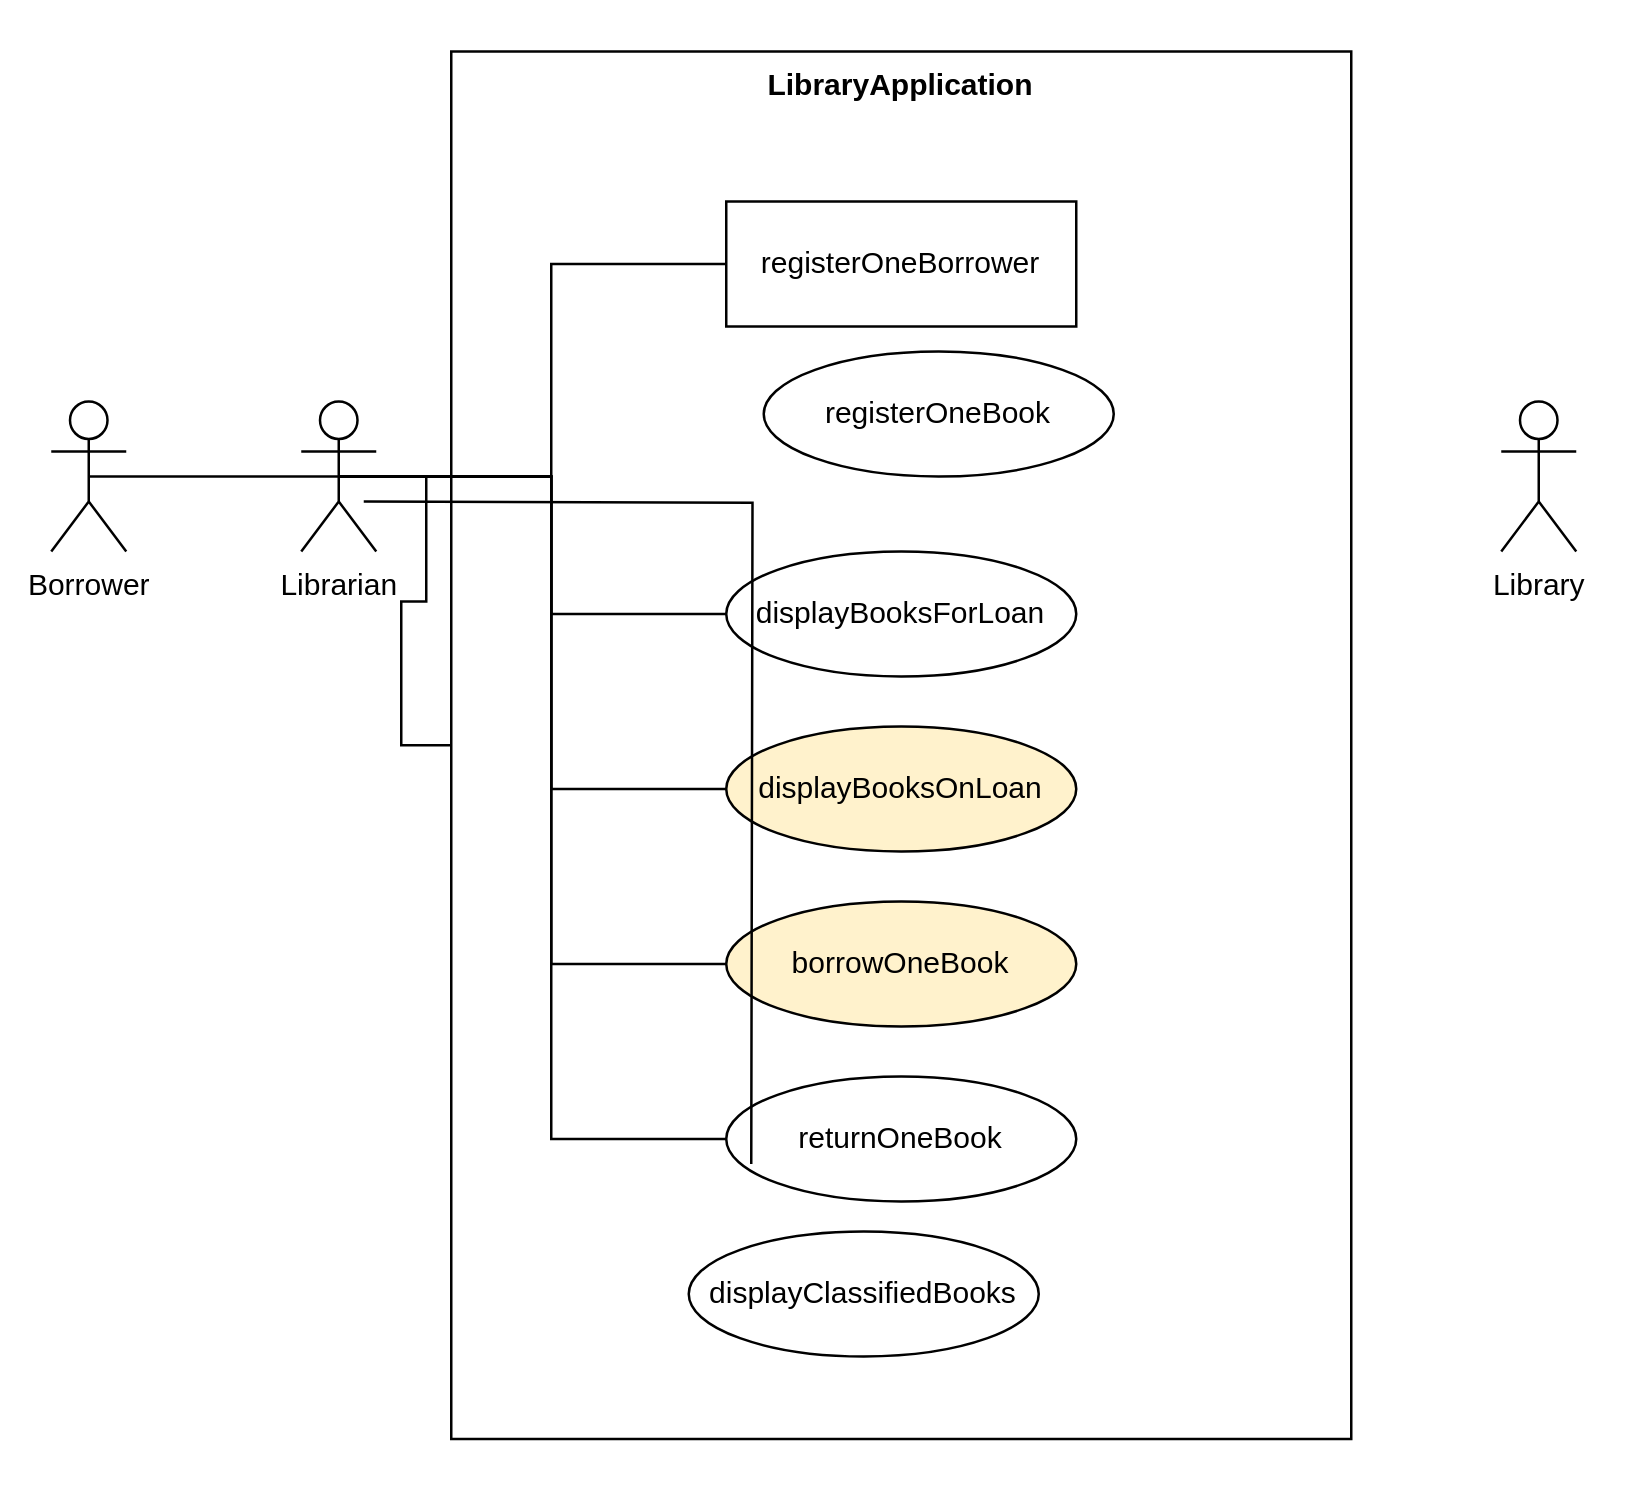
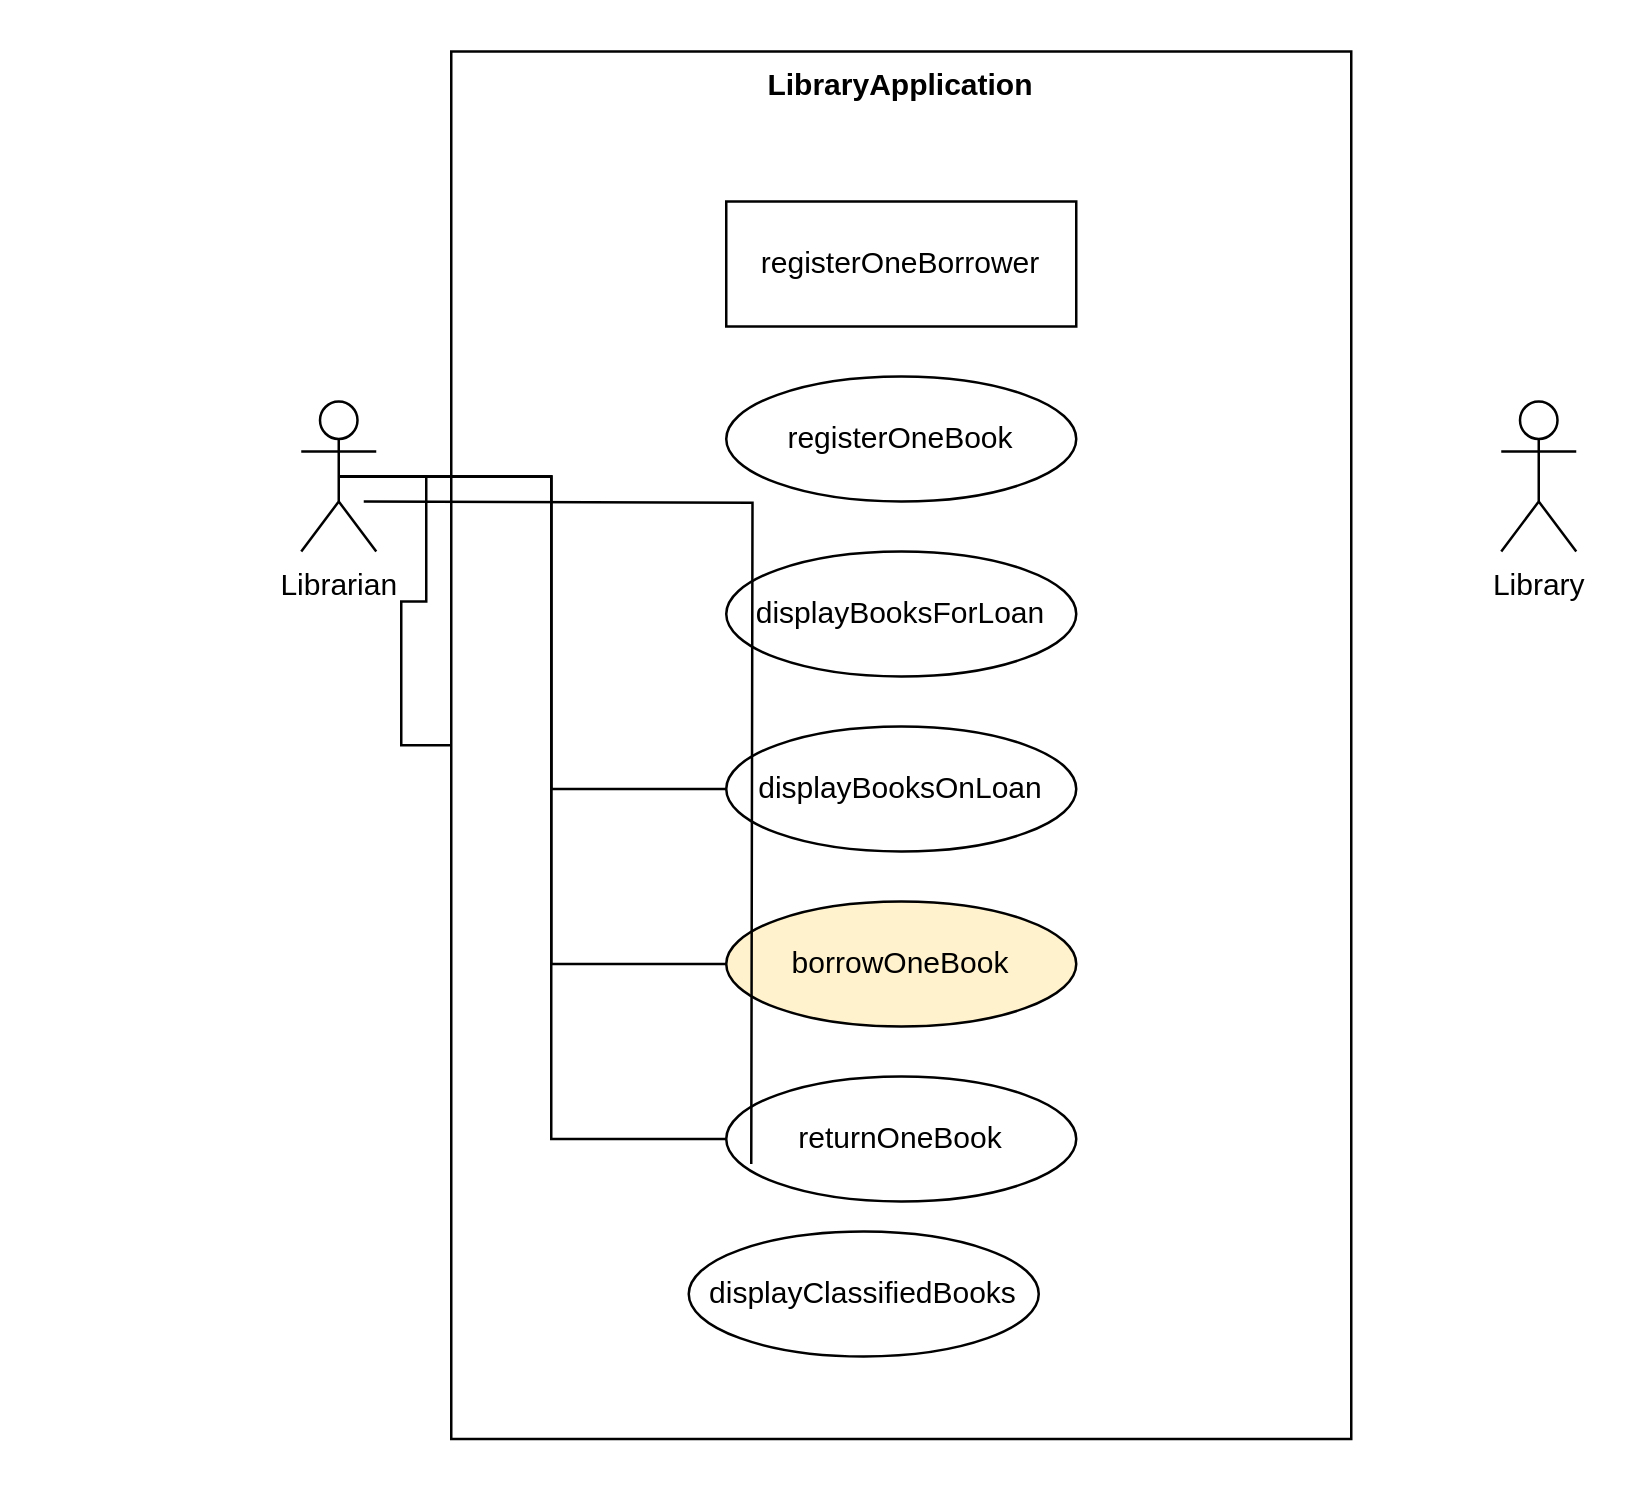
- <mxCell id="7" style="edgeStyle=orthogonalEdgeStyle;rounded=0;orthogonalLoop=1;jettySize=auto;html=1;exitX=0.5;exitY=0.5;exitDx=0;exitDy=0;exitPerimeter=0;entryX=0;entryY=0.5;entryDx=0;entryDy=0;endArrow=none;endFill=0;" edge="1" parent="1" source="11" target="3"><mxGeometry relative="1" as="geometry" /></mxCell>
- <mxCell id="13" value="registerOneBook" style="ellipse;whiteSpace=wrap;html=1;" vertex="1" parent="1"><mxGeometry x="305" y="140" width="140" height="50" as="geometry" /></mxCell>
+ <mxCell id="13" value="registerOneBook" style="ellipse;whiteSpace=wrap;html=1;" vertex="1" parent="1"><mxGeometry x="290" y="150" width="140" height="50" as="geometry" /></mxCell>
- <mxCell id="4" value="Borrower" style="shape=umlActor;html=1;verticalLabelPosition=bottom;verticalAlign=top;align=center;" vertex="1" parent="1"><mxGeometry x="20" y="160" width="30" height="60" as="geometry" /></mxCell>
- <mxCell id="18" style="edgeStyle=orthogonalEdgeStyle;rounded=0;orthogonalLoop=1;jettySize=auto;html=1;exitX=0.5;exitY=0.5;exitDx=0;exitDy=0;exitPerimeter=0;entryX=0.5;entryY=0.5;entryDx=0;entryDy=0;entryPerimeter=0;endArrow=none;endFill=0;" edge="1" parent="1" source="4" target="11"><mxGeometry relative="1" as="geometry" /></mxCell>
- <mxCell id="5" style="edgeStyle=orthogonalEdgeStyle;rounded=0;orthogonalLoop=1;jettySize=auto;html=1;exitX=0.5;exitY=0.5;exitDx=0;exitDy=0;exitPerimeter=0;entryX=0;entryY=0.5;entryDx=0;entryDy=0;endArrow=none;endFill=0;" edge="1" parent="1" source="11" target="14"><mxGeometry relative="1" as="geometry" /></mxCell>
- <mxCell id="15" value="displayBooksOnLoan" style="ellipse;whiteSpace=wrap;html=1;fillColor=#fff2cc;" vertex="1" parent="1"><mxGeometry x="290" y="290" width="140" height="50" as="geometry" /></mxCell>
+ <mxCell id="15" value="displayBooksOnLoan" style="ellipse;whiteSpace=wrap;html=1;" vertex="1" parent="1"><mxGeometry x="290" y="290" width="140" height="50" as="geometry" /></mxCell>
